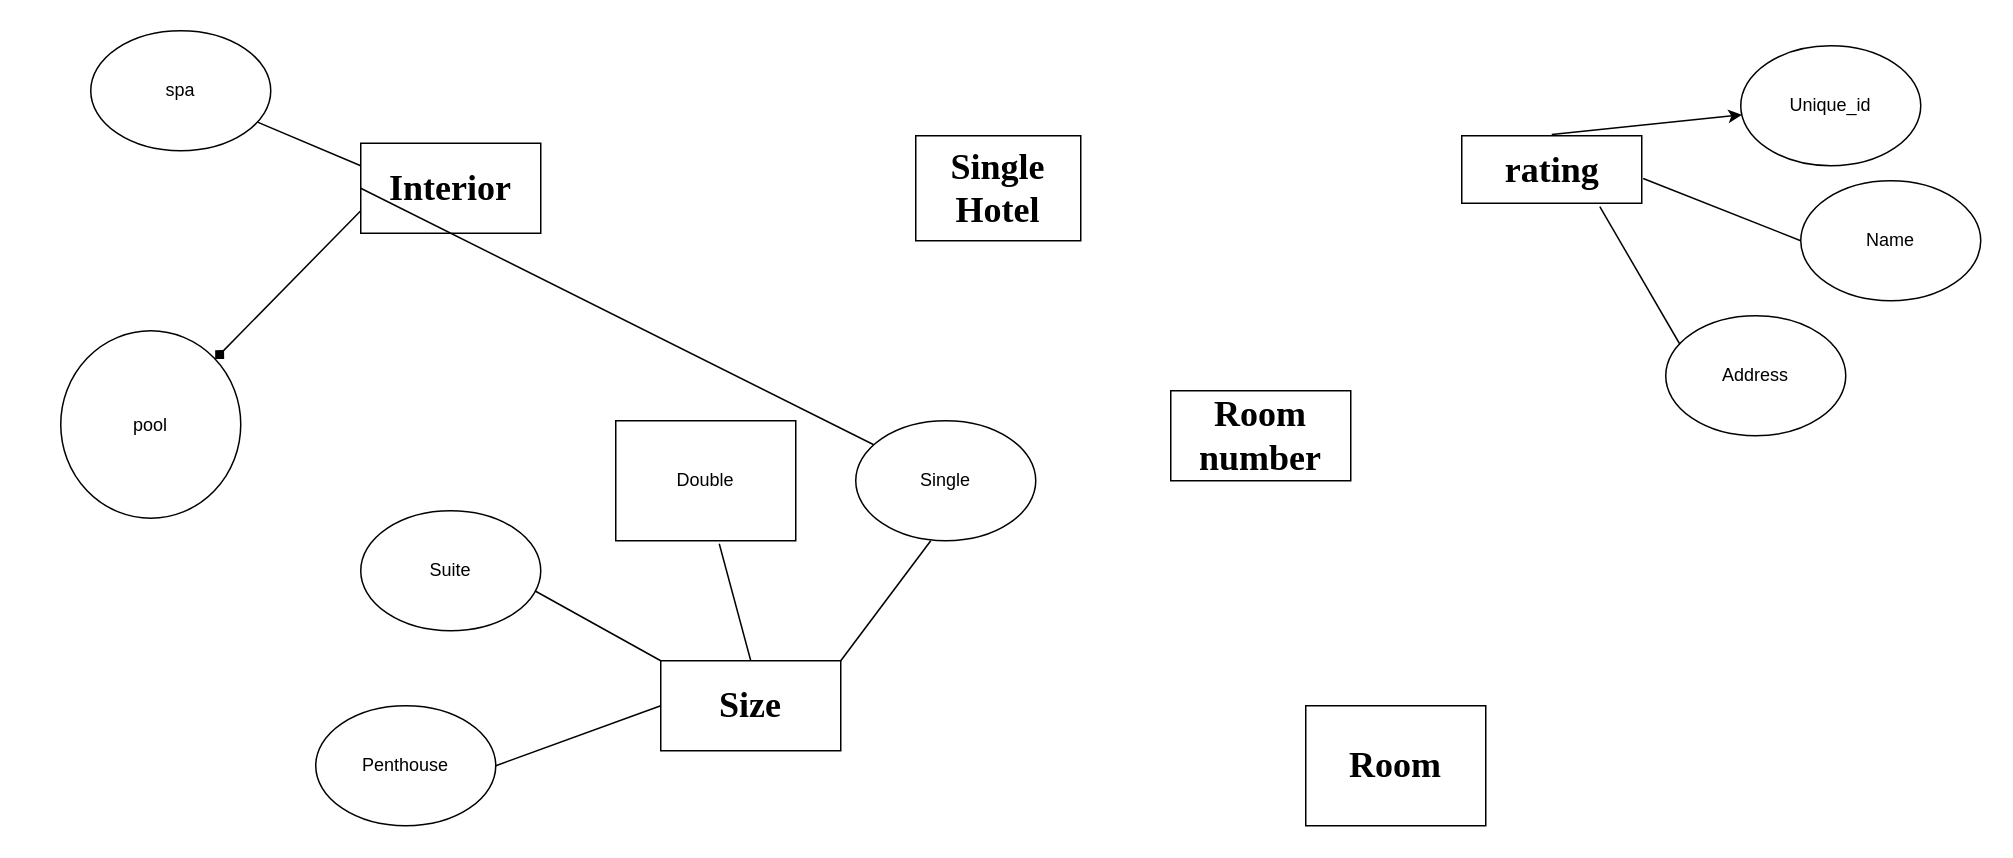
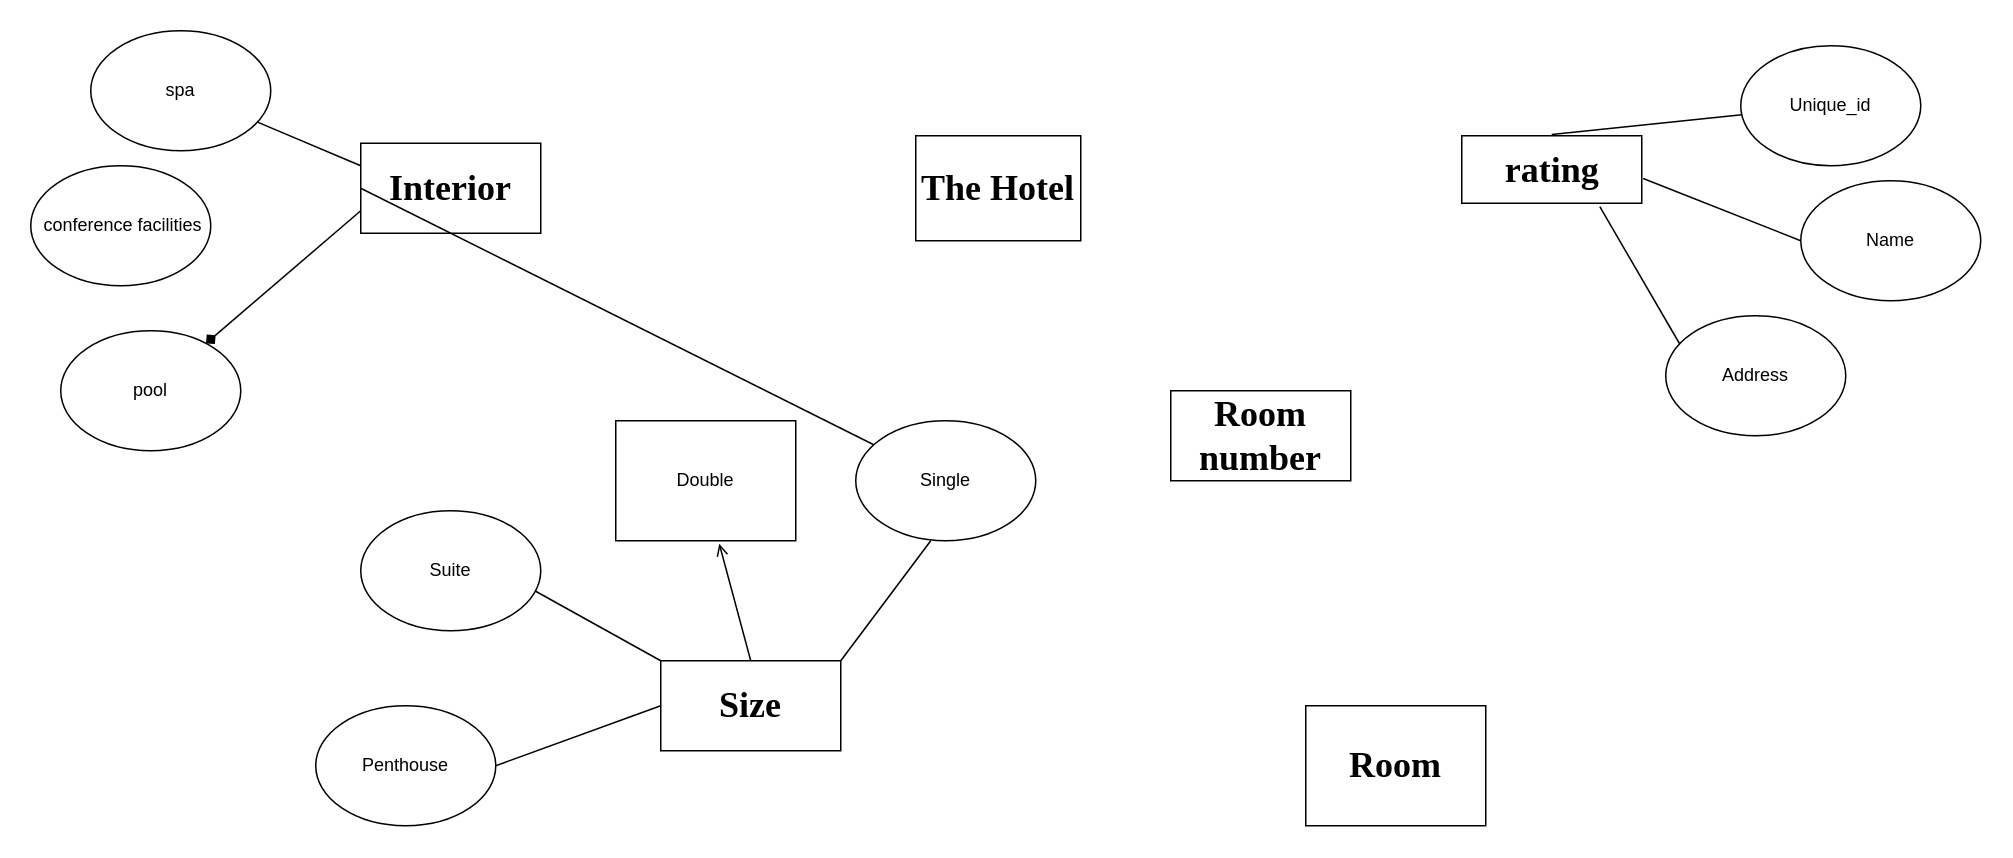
- <mxCell id="4" value="" style="endArrow=classic;html=1;exitX=0.5;exitY=-0.017;exitDx=0;exitDy=0;exitPerimeter=0;" edge="1" parent="1" source="3" target="5"><mxGeometry width="50" height="50" relative="1" as="geometry"><mxPoint x="950" y="390" as="sourcePoint" /><mxPoint x="1130" y="70" as="targetPoint" /><Array as="points" /></mxGeometry></mxCell>
+ <mxCell id="4" value="" style="endArrow=none;html=1;exitX=0.5;exitY=-0.017;exitDx=0;exitDy=0;exitPerimeter=0;" edge="1" parent="1" source="3" target="5"><mxGeometry width="50" height="50" relative="1" as="geometry"><mxPoint x="950" y="390" as="sourcePoint" /><mxPoint x="1130" y="70" as="targetPoint" /><Array as="points" /></mxGeometry></mxCell>
- <mxCell id="2" value="&lt;h1&gt;&lt;font face=&quot;Times New Roman&quot;&gt;Single Hotel&lt;/font&gt;&lt;/h1&gt;" style="rounded=0;whiteSpace=wrap;html=1;" vertex="1" parent="1"><mxGeometry x="610" y="90" width="110" height="70" as="geometry" /></mxCell>
+ <mxCell id="2" value="&lt;h1&gt;&lt;font face=&quot;Times New Roman&quot;&gt;The Hotel&lt;/font&gt;&lt;/h1&gt;" style="rounded=0;whiteSpace=wrap;html=1;" vertex="1" parent="1"><mxGeometry x="610" y="90" width="110" height="70" as="geometry" /></mxCell>
+ <mxCell id="14" value="&amp;nbsp;conference facilities" style="ellipse;whiteSpace=wrap;html=1;" vertex="1" parent="1"><mxGeometry x="20" y="110" width="120" height="80" as="geometry" /></mxCell>
- <mxCell id="12" value="pool" style="ellipse;whiteSpace=wrap;html=1;" vertex="1" parent="1"><mxGeometry x="40" y="220" width="120" height="125" as="geometry" /></mxCell>
+ <mxCell id="12" value="pool" style="ellipse;whiteSpace=wrap;html=1;" vertex="1" parent="1"><mxGeometry x="40" y="220" width="120" height="80" as="geometry" /></mxCell>
- <mxCell id="19" value="" style="endArrow=none;html=1;entryX=0.575;entryY=1.025;entryDx=0;entryDy=0;exitX=0.5;exitY=0;exitDx=0;exitDy=0;entryPerimeter=0;" edge="1" parent="1" source="21" target="18"><mxGeometry width="50" height="50" relative="1" as="geometry"><mxPoint x="580" y="350" as="sourcePoint" /><mxPoint x="1020" y="360" as="targetPoint" /></mxGeometry></mxCell>
+ <mxCell id="19" value="" style="endArrow=open;html=1;entryX=0.575;entryY=1.025;entryDx=0;entryDy=0;exitX=0.5;exitY=0;exitDx=0;exitDy=0;entryPerimeter=0;" edge="1" parent="1" source="21" target="18"><mxGeometry width="50" height="50" relative="1" as="geometry"><mxPoint x="580" y="350" as="sourcePoint" /><mxPoint x="1020" y="360" as="targetPoint" /></mxGeometry></mxCell>
